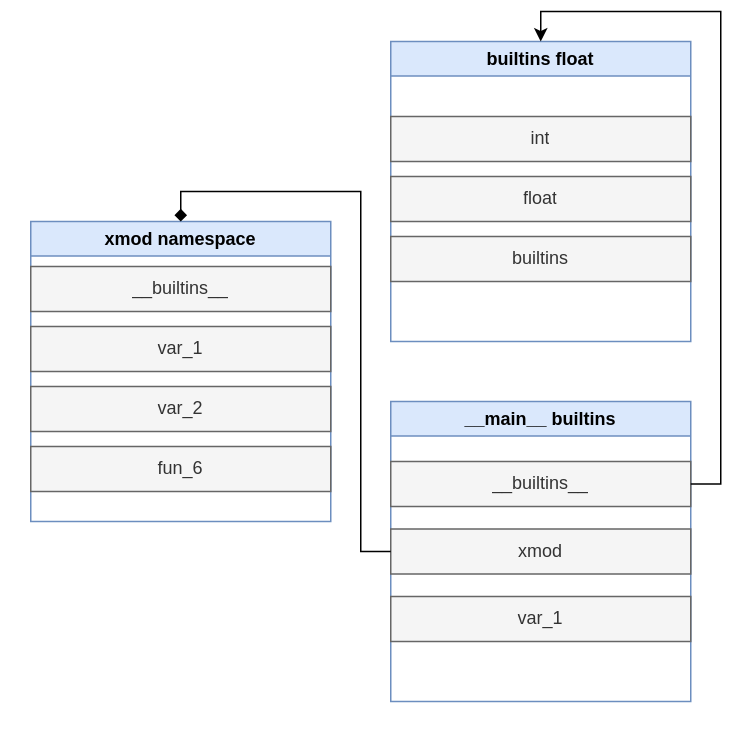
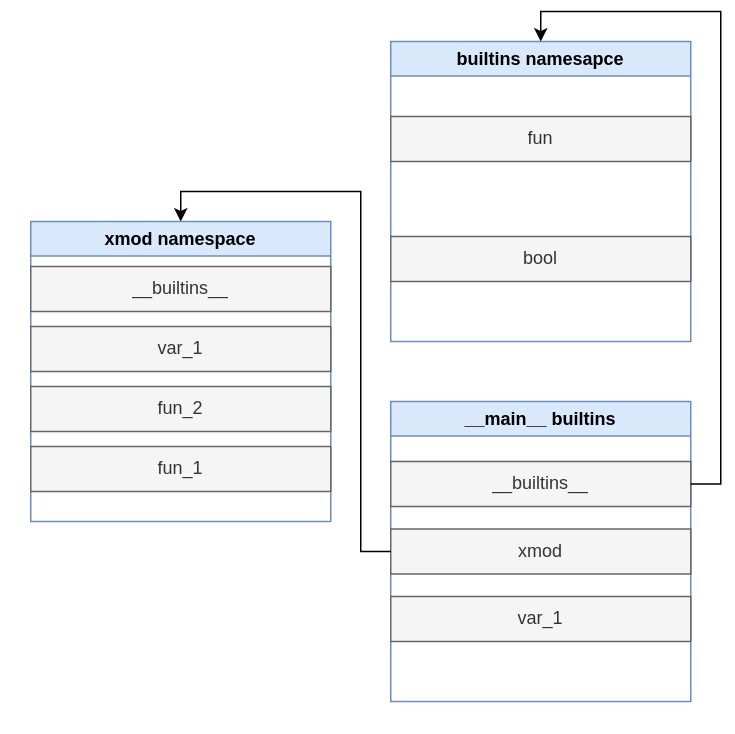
- <mxCell id="7" value="builtins float" style="swimlane;whiteSpace=wrap;html=1;fillColor=#dae8fc;strokeColor=#6c8ebf;" vertex="1" parent="1"><mxGeometry x="260" y="20" width="200" height="200" as="geometry" /></mxCell>
+ <mxCell id="7" value="builtins namesapce" style="swimlane;whiteSpace=wrap;html=1;fillColor=#dae8fc;strokeColor=#6c8ebf;" vertex="1" parent="1"><mxGeometry x="260" y="20" width="200" height="200" as="geometry" /></mxCell>
- <mxCell id="8" value="int" style="text;strokeColor=#666666;fillColor=#f5f5f5;align=center;verticalAlign=middle;spacingLeft=4;spacingRight=4;overflow=hidden;points=[[0,0.5],[1,0.5]];portConstraint=eastwest;rotatable=0;whiteSpace=wrap;html=1;fontColor=#333333;" vertex="1" parent="7"><mxGeometry y="50" width="200" height="30" as="geometry" /></mxCell>
+ <mxCell id="8" value="fun" style="text;strokeColor=#666666;fillColor=#f5f5f5;align=center;verticalAlign=middle;spacingLeft=4;spacingRight=4;overflow=hidden;points=[[0,0.5],[1,0.5]];portConstraint=eastwest;rotatable=0;whiteSpace=wrap;html=1;fontColor=#333333;" vertex="1" parent="7"><mxGeometry y="50" width="200" height="30" as="geometry" /></mxCell>
- <mxCell id="9" value="float" style="text;strokeColor=#666666;fillColor=#f5f5f5;align=center;verticalAlign=middle;spacingLeft=4;spacingRight=4;overflow=hidden;points=[[0,0.5],[1,0.5]];portConstraint=eastwest;rotatable=0;whiteSpace=wrap;html=1;fontColor=#333333;" vertex="1" parent="7"><mxGeometry y="90" width="200" height="30" as="geometry" /></mxCell>
- <mxCell id="16" style="edgeStyle=orthogonalEdgeStyle;rounded=0;orthogonalLoop=1;jettySize=auto;html=1;exitX=0;exitY=0.5;exitDx=0;exitDy=0;entryX=0.5;entryY=0;entryDx=0;entryDy=0;endArrow=diamond;" edge="1" parent="1" source="13" target="2"><mxGeometry relative="1" as="geometry" /></mxCell>
+ <mxCell id="16" style="edgeStyle=orthogonalEdgeStyle;rounded=0;orthogonalLoop=1;jettySize=auto;html=1;exitX=0;exitY=0.5;exitDx=0;exitDy=0;entryX=0.5;entryY=0;entryDx=0;entryDy=0;" edge="1" parent="1" source="13" target="2"><mxGeometry relative="1" as="geometry" /></mxCell>
- <mxCell id="10" value="builtins" style="text;strokeColor=#666666;fillColor=#f5f5f5;align=center;verticalAlign=middle;spacingLeft=4;spacingRight=4;overflow=hidden;points=[[0,0.5],[1,0.5]];portConstraint=eastwest;rotatable=0;whiteSpace=wrap;html=1;fontColor=#333333;" vertex="1" parent="7"><mxGeometry y="130" width="200" height="30" as="geometry" /></mxCell>
+ <mxCell id="10" value="bool" style="text;strokeColor=#666666;fillColor=#f5f5f5;align=center;verticalAlign=middle;spacingLeft=4;spacingRight=4;overflow=hidden;points=[[0,0.5],[1,0.5]];portConstraint=eastwest;rotatable=0;whiteSpace=wrap;html=1;fontColor=#333333;" vertex="1" parent="7"><mxGeometry y="130" width="200" height="30" as="geometry" /></mxCell>
- <mxCell id="4" value="var_2" style="text;strokeColor=#666666;fillColor=#f5f5f5;align=center;verticalAlign=middle;spacingLeft=4;spacingRight=4;overflow=hidden;points=[[0,0.5],[1,0.5]];portConstraint=eastwest;rotatable=0;whiteSpace=wrap;html=1;labelBorderColor=none;textShadow=0;fontColor=#333333;" vertex="1" parent="2"><mxGeometry y="110" width="200" height="30" as="geometry" /></mxCell>
+ <mxCell id="4" value="fun_2" style="text;strokeColor=#666666;fillColor=#f5f5f5;align=center;verticalAlign=middle;spacingLeft=4;spacingRight=4;overflow=hidden;points=[[0,0.5],[1,0.5]];portConstraint=eastwest;rotatable=0;whiteSpace=wrap;html=1;labelBorderColor=none;textShadow=0;fontColor=#333333;" vertex="1" parent="2"><mxGeometry y="110" width="200" height="30" as="geometry" /></mxCell>
- <mxCell id="5" value="fun_6" style="text;strokeColor=#666666;fillColor=#f5f5f5;align=center;verticalAlign=middle;spacingLeft=4;spacingRight=4;overflow=hidden;points=[[0,0.5],[1,0.5]];portConstraint=eastwest;rotatable=0;whiteSpace=wrap;html=1;fontColor=#333333;" vertex="1" parent="2"><mxGeometry y="150" width="200" height="30" as="geometry" /></mxCell>
+ <mxCell id="5" value="fun_1" style="text;strokeColor=#666666;fillColor=#f5f5f5;align=center;verticalAlign=middle;spacingLeft=4;spacingRight=4;overflow=hidden;points=[[0,0.5],[1,0.5]];portConstraint=eastwest;rotatable=0;whiteSpace=wrap;html=1;fontColor=#333333;" vertex="1" parent="2"><mxGeometry y="150" width="200" height="30" as="geometry" /></mxCell>
